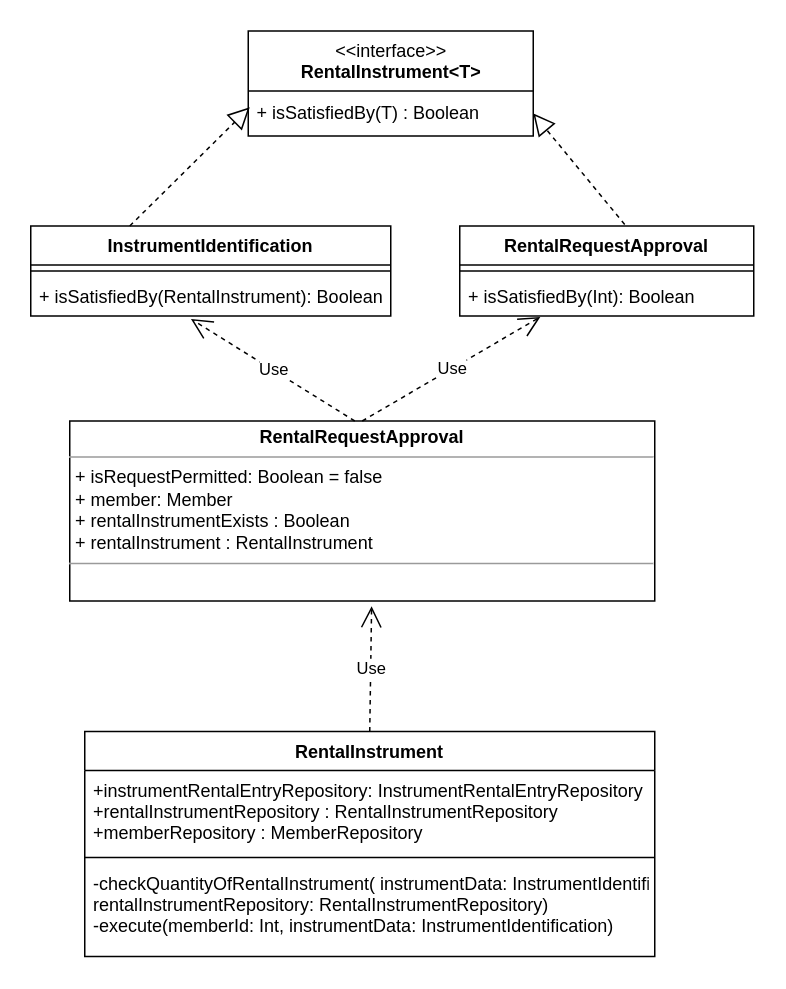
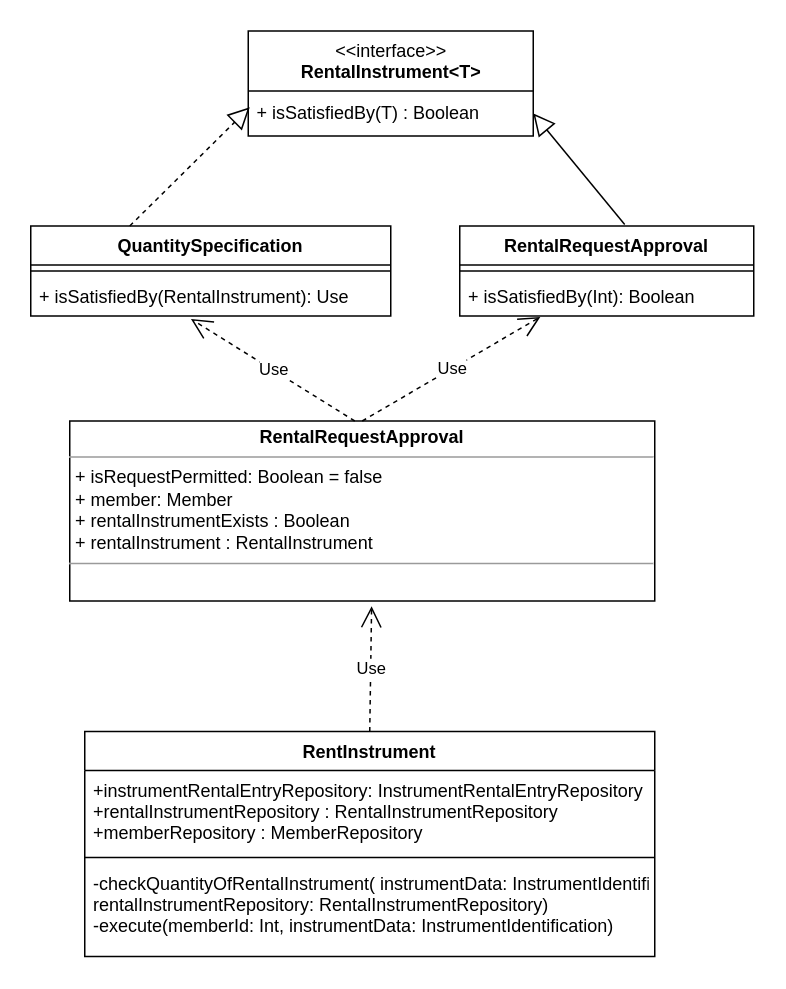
- <mxCell id="19" value="" style="endArrow=block;dashed=1;endFill=0;endSize=12;html=1;rounded=0;exitX=0.561;exitY=-0.017;exitDx=0;exitDy=0;exitPerimeter=0;entryX=1;entryY=0.5;entryDx=0;entryDy=0;" edge="1" parent="1" source="9" target="18"><mxGeometry width="160" relative="1" as="geometry"><mxPoint x="386" y="130" as="sourcePoint" /><mxPoint x="466" y="50.83" as="targetPoint" /><Array as="points" /></mxGeometry></mxCell>
+ <mxCell id="19" value="" style="endArrow=block;dashed=0;endFill=0;endSize=12;html=1;rounded=0;exitX=0.561;exitY=-0.017;exitDx=0;exitDy=0;exitPerimeter=0;entryX=1;entryY=0.5;entryDx=0;entryDy=0;" edge="1" parent="1" source="9" target="18"><mxGeometry width="160" relative="1" as="geometry"><mxPoint x="386" y="130" as="sourcePoint" /><mxPoint x="466" y="50.83" as="targetPoint" /><Array as="points" /></mxGeometry></mxCell>
- <mxCell id="12" value="InstrumentIdentification" style="swimlane;fontStyle=1;align=center;verticalAlign=top;childLayout=stackLayout;horizontal=1;startSize=26;horizontalStack=0;resizeParent=1;resizeParentMax=0;resizeLast=0;collapsible=1;marginBottom=0;labelBorderColor=none;strokeColor=default;fillColor=none;" vertex="1" parent="1"><mxGeometry x="20" y="150" width="240" height="60" as="geometry" /></mxCell>
+ <mxCell id="12" value="QuantitySpecification" style="swimlane;fontStyle=1;align=center;verticalAlign=top;childLayout=stackLayout;horizontal=1;startSize=26;horizontalStack=0;resizeParent=1;resizeParentMax=0;resizeLast=0;collapsible=1;marginBottom=0;labelBorderColor=none;strokeColor=default;fillColor=none;" vertex="1" parent="1"><mxGeometry x="20" y="150" width="240" height="60" as="geometry" /></mxCell>
- <mxCell id="14" value="+ isSatisfiedBy(RentalInstrument): Boolean" style="text;strokeColor=none;fillColor=none;align=left;verticalAlign=top;spacingLeft=4;spacingRight=4;overflow=hidden;rotatable=0;points=[[0,0.5],[1,0.5]];portConstraint=eastwest;labelBorderColor=none;" vertex="1" parent="12"><mxGeometry y="34" width="240" height="26" as="geometry" /></mxCell>
+ <mxCell id="14" value="+ isSatisfiedBy(RentalInstrument): Use" style="text;strokeColor=none;fillColor=none;align=left;verticalAlign=top;spacingLeft=4;spacingRight=4;overflow=hidden;rotatable=0;points=[[0,0.5],[1,0.5]];portConstraint=eastwest;labelBorderColor=none;" vertex="1" parent="12"><mxGeometry y="34" width="240" height="26" as="geometry" /></mxCell>
- <mxCell id="2" value="RentalInstrument" style="swimlane;fontStyle=1;align=center;verticalAlign=top;childLayout=stackLayout;horizontal=1;startSize=26;horizontalStack=0;resizeParent=1;resizeParentMax=0;resizeLast=0;collapsible=1;marginBottom=0;labelBorderColor=none;strokeColor=default;fillColor=none;" vertex="1" parent="1"><mxGeometry x="56" y="487" width="380" height="150" as="geometry" /></mxCell>
+ <mxCell id="2" value="RentInstrument" style="swimlane;fontStyle=1;align=center;verticalAlign=top;childLayout=stackLayout;horizontal=1;startSize=26;horizontalStack=0;resizeParent=1;resizeParentMax=0;resizeLast=0;collapsible=1;marginBottom=0;labelBorderColor=none;strokeColor=default;fillColor=none;" vertex="1" parent="1"><mxGeometry x="56" y="487" width="380" height="150" as="geometry" /></mxCell>
